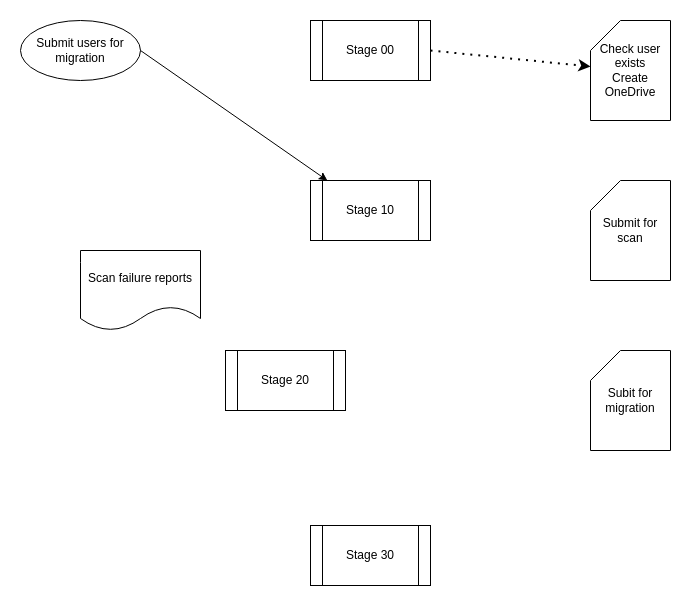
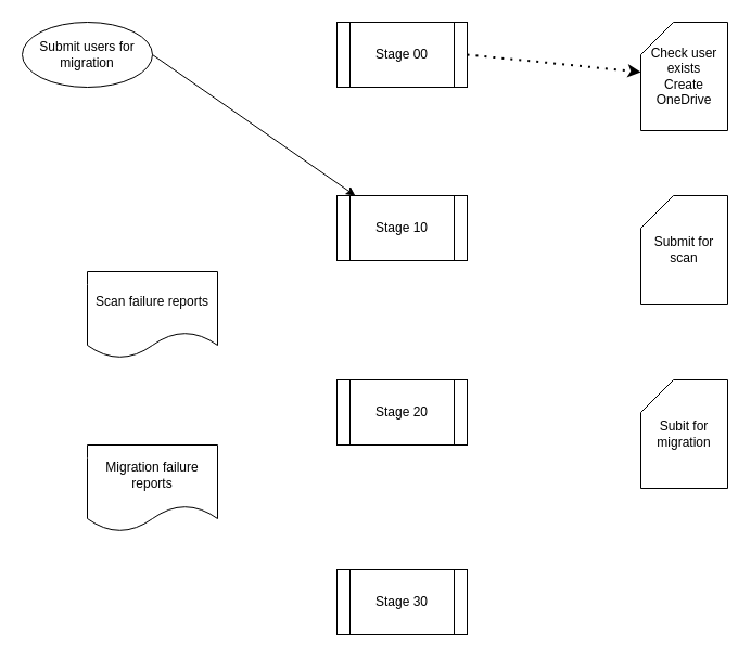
- <mxCell id="6" value="Stage 20" style="shape=process;whiteSpace=wrap;html=1;backgroundOutline=1;" vertex="1" parent="1"><mxGeometry x="225" y="350" width="120" height="60" as="geometry" /></mxCell>
+ <mxCell id="6" value="Stage 20" style="shape=process;whiteSpace=wrap;html=1;backgroundOutline=1;" vertex="1" parent="1"><mxGeometry x="310" y="350" width="120" height="60" as="geometry" /></mxCell>
+ <mxCell id="13" value="Migration failure reports" style="shape=document;whiteSpace=wrap;html=1;boundedLbl=1;" vertex="1" parent="1"><mxGeometry x="80" y="410" width="120" height="80" as="geometry" /></mxCell>
